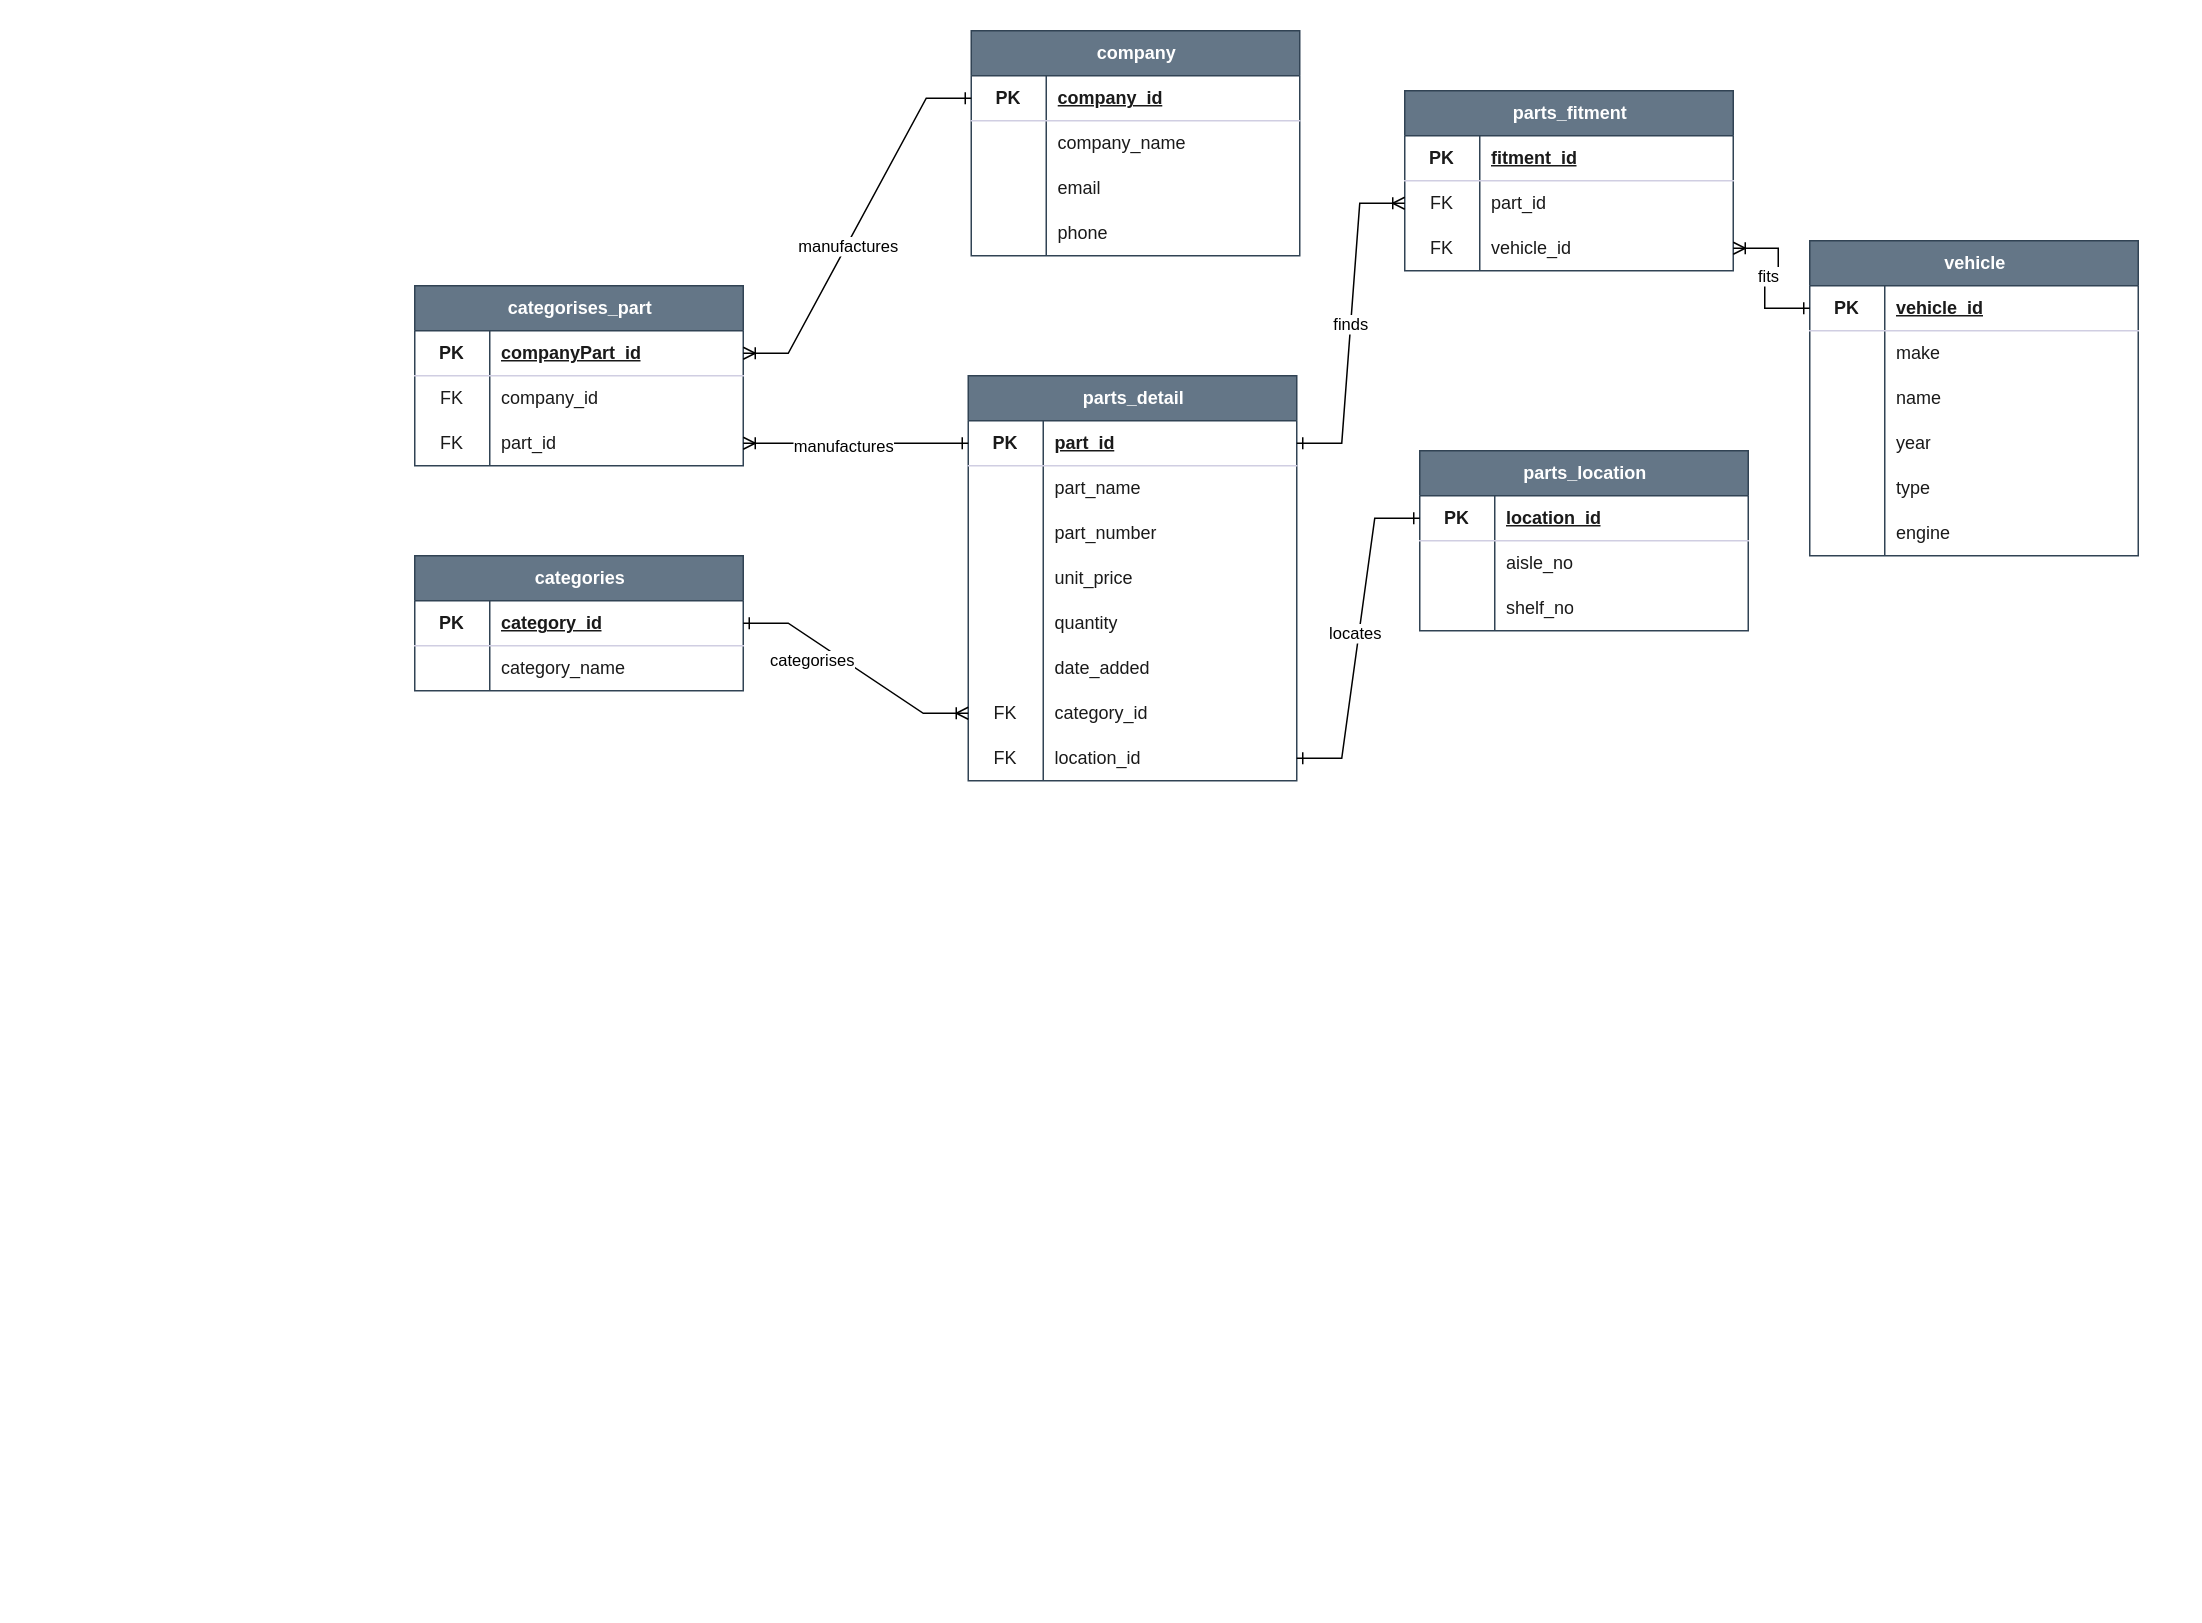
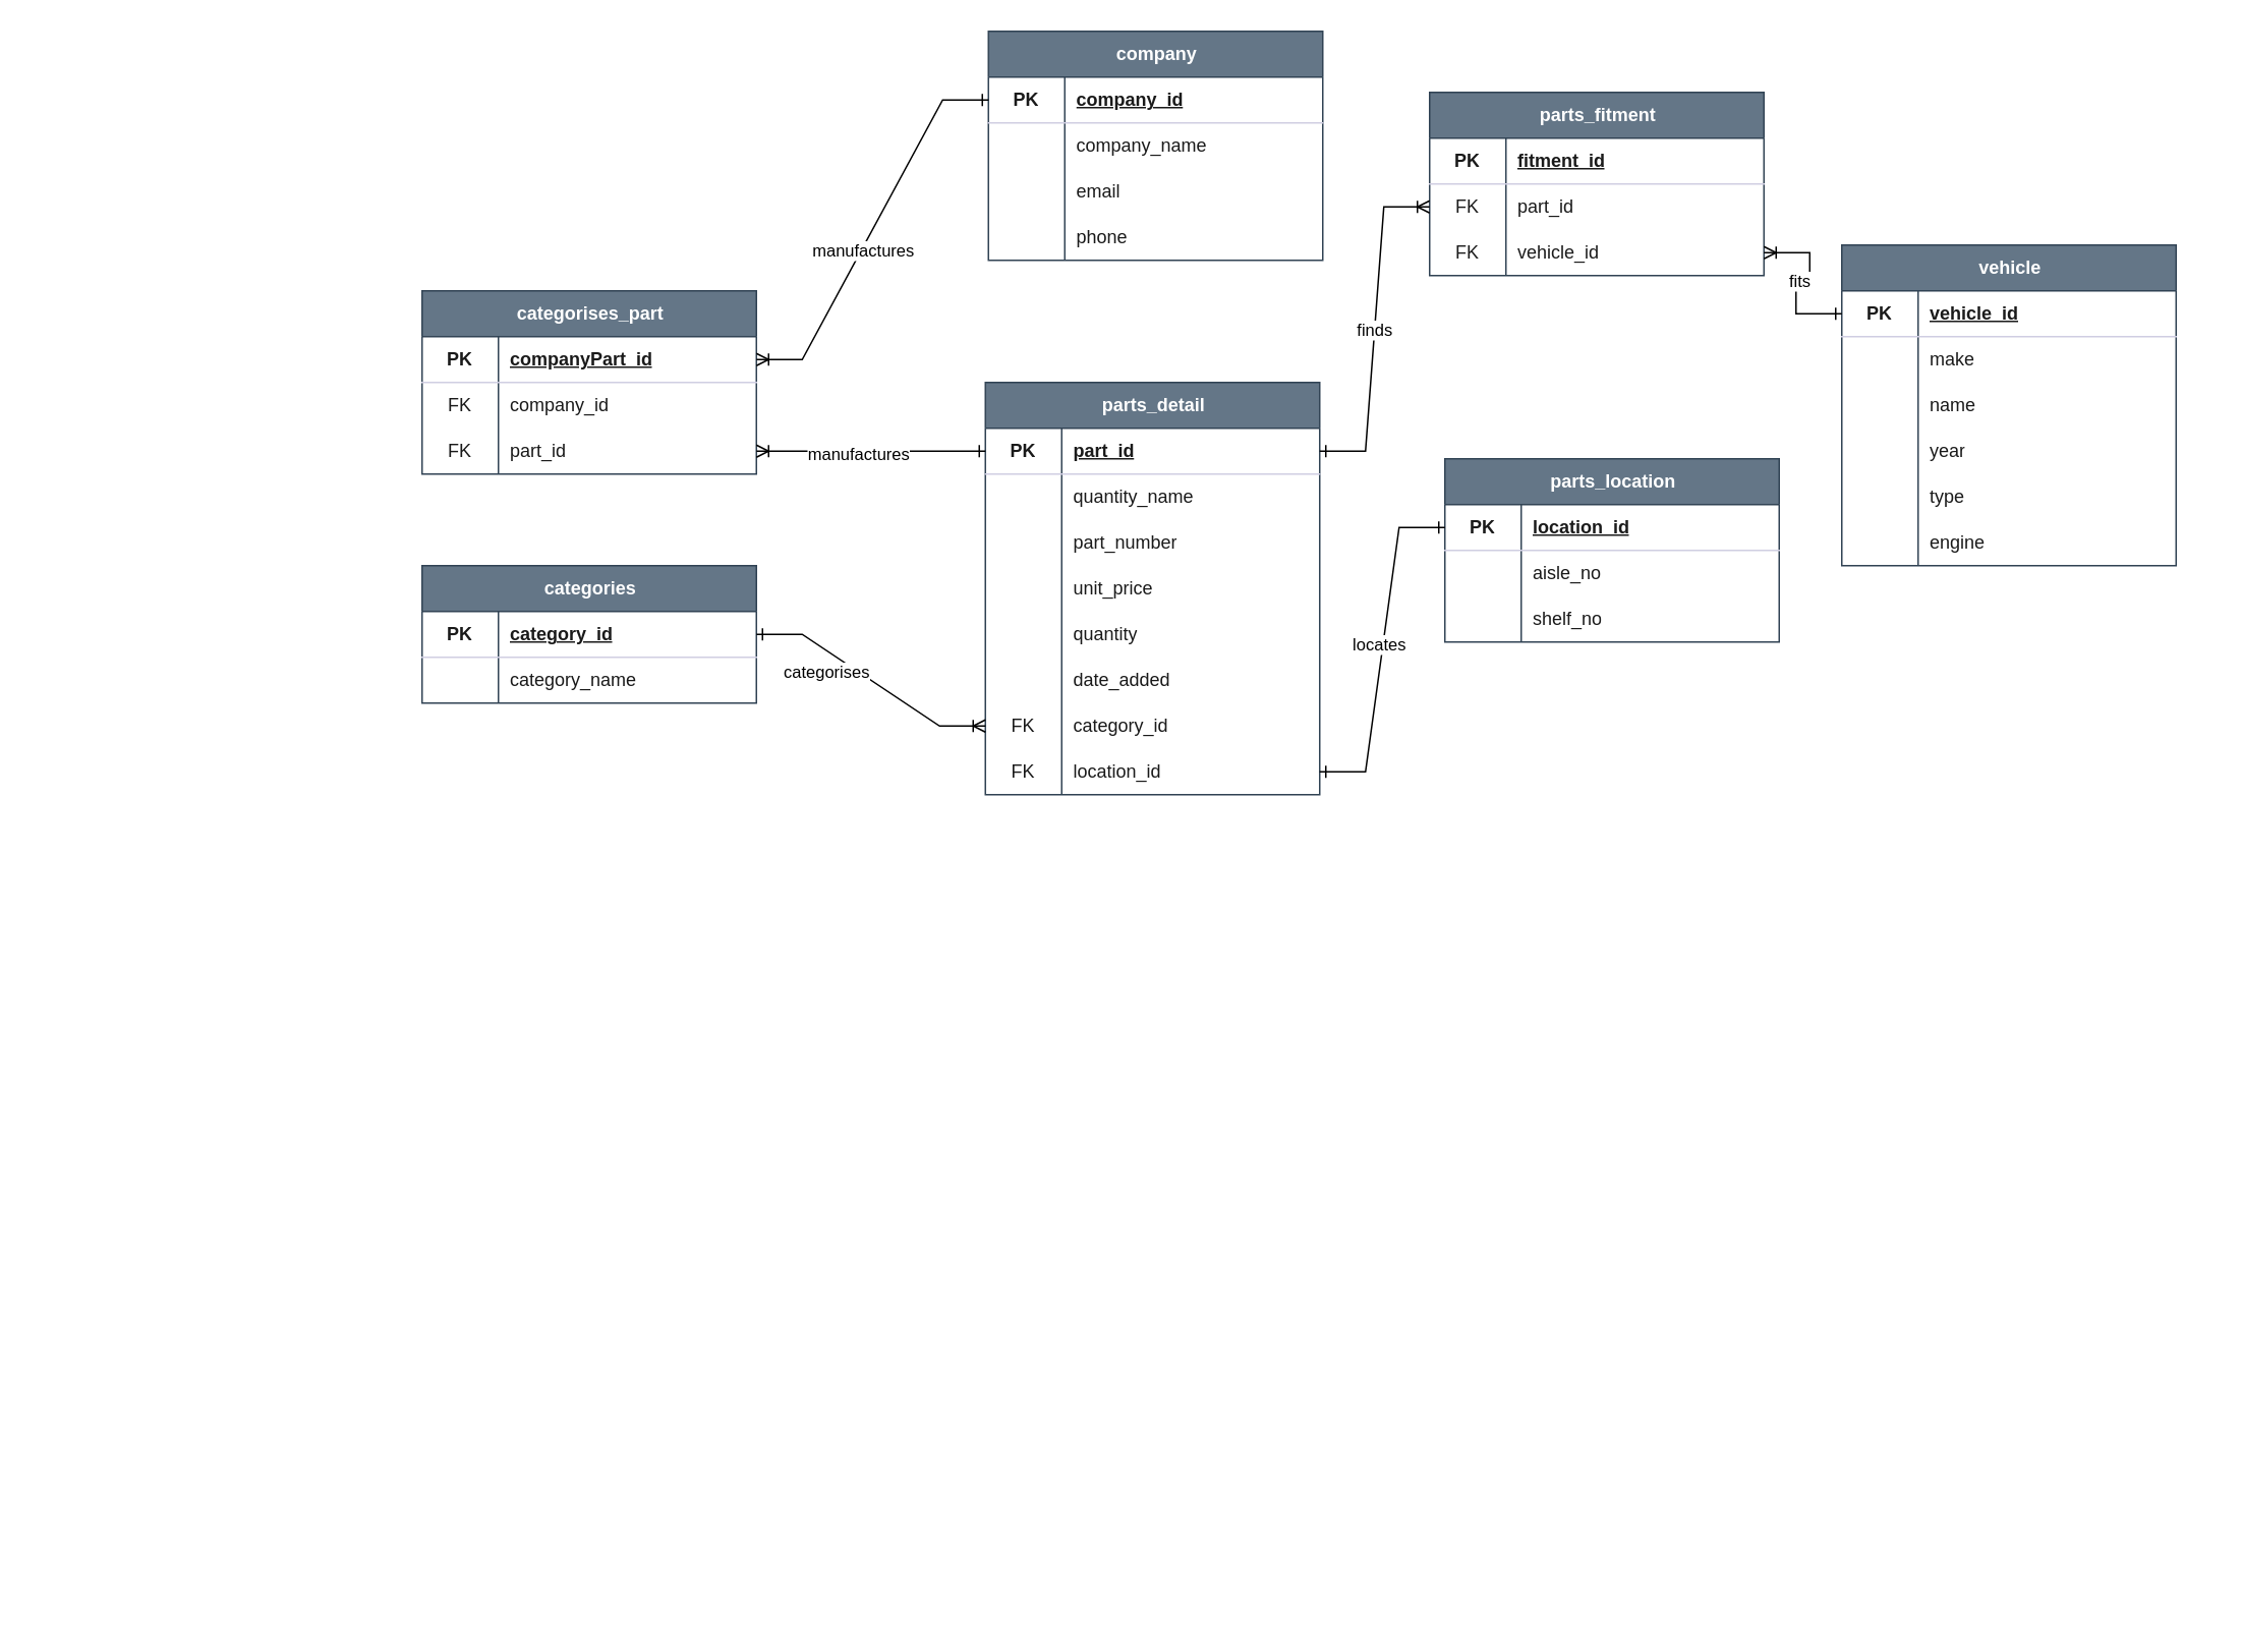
- <mxCell id="44" value="part_name" style="shape=partialRectangle;connectable=0;fillColor=none;top=0;left=0;bottom=0;right=0;align=left;spacingLeft=6;overflow=hidden;whiteSpace=wrap;html=1;strokeColor=#D0CEE2;fontColor=#1A1A1A;" parent="42" vertex="1"><mxGeometry x="50" width="169" height="30" as="geometry"><mxRectangle width="169" height="30" as="alternateBounds" /></mxGeometry></mxCell>
+ <mxCell id="44" value="quantity_name" style="shape=partialRectangle;connectable=0;fillColor=none;top=0;left=0;bottom=0;right=0;align=left;spacingLeft=6;overflow=hidden;whiteSpace=wrap;html=1;strokeColor=#D0CEE2;fontColor=#1A1A1A;" parent="42" vertex="1"><mxGeometry x="50" width="169" height="30" as="geometry"><mxRectangle width="169" height="30" as="alternateBounds" /></mxGeometry></mxCell>
